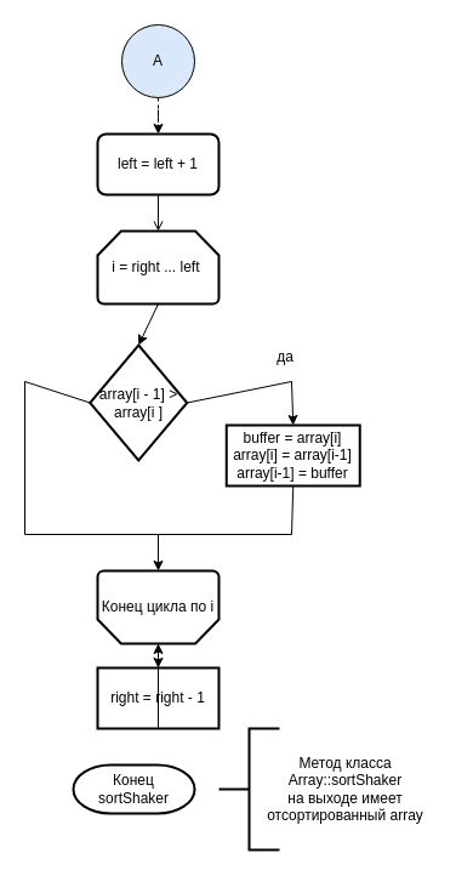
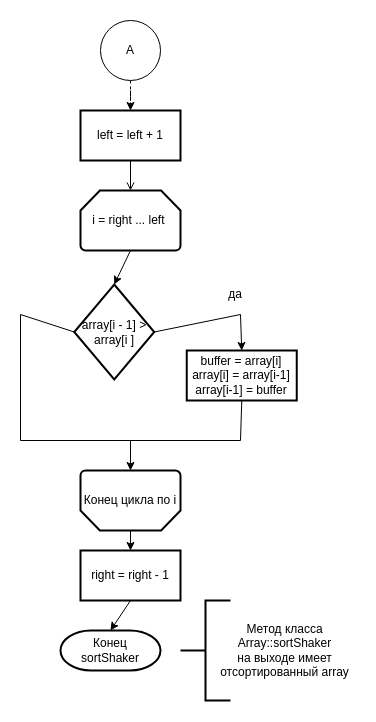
- <mxCell id="21" value="A" style="ellipse;whiteSpace=wrap;html=1;aspect=fixed;fillColor=#dae8fc;" vertex="1" parent="1"><mxGeometry x="100" y="20" width="60" height="60" as="geometry" /></mxCell>
+ <mxCell id="21" value="A" style="ellipse;whiteSpace=wrap;html=1;aspect=fixed;" vertex="1" parent="1"><mxGeometry x="100" y="20" width="60" height="60" as="geometry" /></mxCell>
- <mxCell id="19" value="left = left + 1" style="whiteSpace=wrap;html=1;absoluteArcSize=1;arcSize=14;strokeWidth=2;fillColor=none;rounded=1;" vertex="1" parent="1"><mxGeometry x="80" y="110" width="100" height="50" as="geometry" /></mxCell>
+ <mxCell id="19" value="left = left + 1" style="rounded=0;whiteSpace=wrap;html=1;absoluteArcSize=1;arcSize=14;strokeWidth=2;fillColor=none;" vertex="1" parent="1"><mxGeometry x="80" y="110" width="100" height="50" as="geometry" /></mxCell>
- <mxCell id="15" value="" style="endArrow=classic;html=1;exitX=0.5;exitY=1;exitDx=0;exitDy=0;" parent="1" target="3" edge="1" source="12"><mxGeometry width="50" height="50" relative="1" as="geometry"><mxPoint x="130" y="680" as="sourcePoint" /><mxPoint x="130" y="570" as="targetPoint" /></mxGeometry></mxCell>
+ <mxCell id="15" value="" style="endArrow=classic;html=1;entryX=0.5;entryY=0;entryDx=0;entryDy=0;entryPerimeter=0;exitX=0.5;exitY=1;exitDx=0;exitDy=0;" parent="1" target="14" edge="1" source="12"><mxGeometry width="50" height="50" relative="1" as="geometry"><mxPoint x="130" y="680" as="sourcePoint" /><mxPoint x="130" y="570" as="targetPoint" /></mxGeometry></mxCell>
